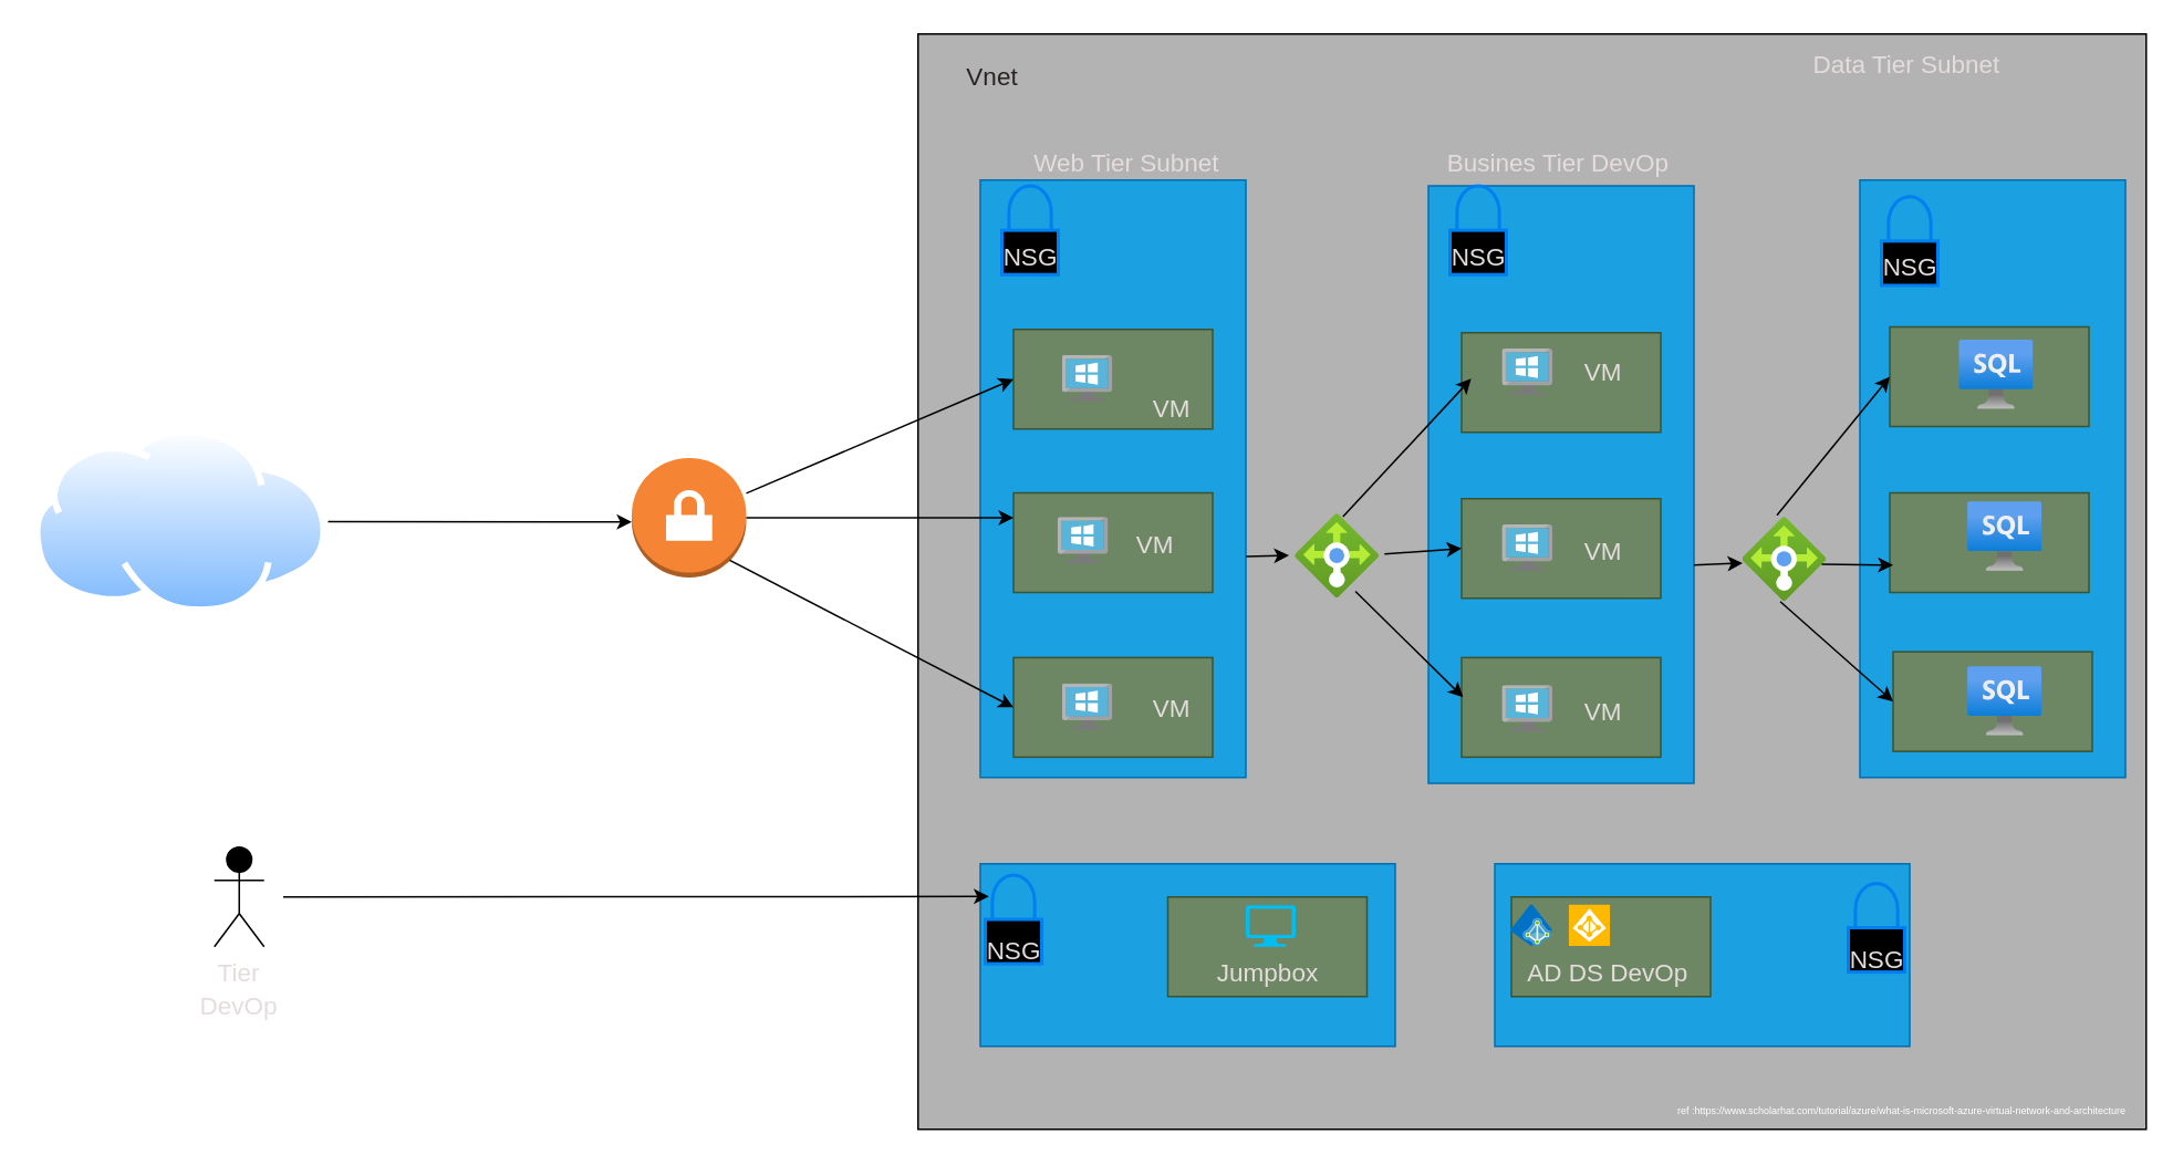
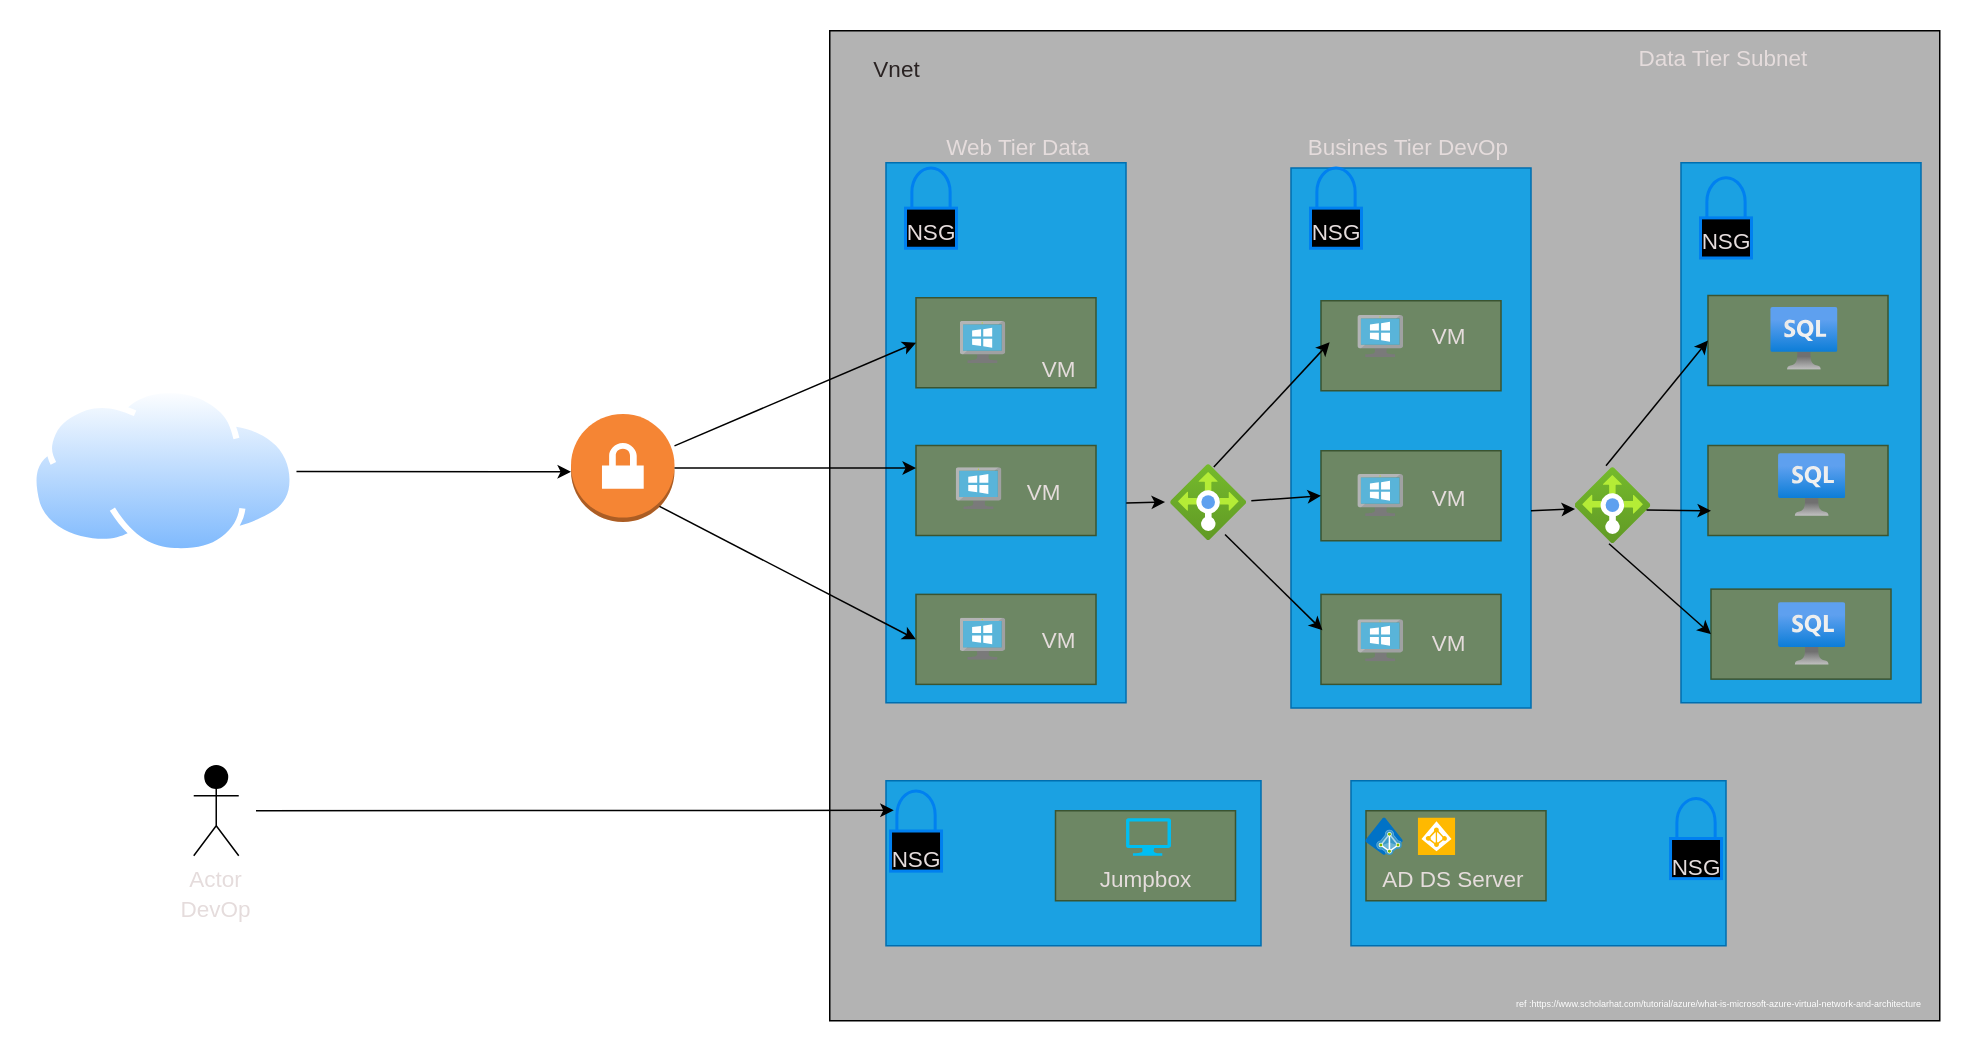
- <mxCell id="48" value="Web Tier Subnet&amp;nbsp;" style="text;html=1;align=center;verticalAlign=middle;resizable=0;points=[];autosize=1;strokeColor=none;fillColor=none;fontSize=15;fontColor=#e5dcdc;" vertex="1" parent="1"><mxGeometry x="610" y="81.5" width="140" height="30" as="geometry" /></mxCell>
+ <mxCell id="48" value="Web Tier Data&amp;nbsp;" style="text;html=1;align=center;verticalAlign=middle;resizable=0;points=[];autosize=1;strokeColor=none;fillColor=none;fontSize=15;fontColor=#e5dcdc;" vertex="1" parent="1"><mxGeometry x="610" y="81.5" width="140" height="30" as="geometry" /></mxCell>
- <mxCell id="32" value="AD DS DevOp&amp;nbsp;" style="text;html=1;align=center;verticalAlign=middle;resizable=0;points=[];autosize=1;strokeColor=none;fillColor=none;fontSize=15;fontColor=#e5dcdc;" vertex="1" parent="1"><mxGeometry x="910" y="570" width="120" height="30" as="geometry" /></mxCell>
+ <mxCell id="32" value="AD DS Server&amp;nbsp;" style="text;html=1;align=center;verticalAlign=middle;resizable=0;points=[];autosize=1;strokeColor=none;fillColor=none;fontSize=15;fontColor=#e5dcdc;" vertex="1" parent="1"><mxGeometry x="910" y="570" width="120" height="30" as="geometry" /></mxCell>
- <mxCell id="55" value="Tier" style="shape=umlActor;verticalLabelPosition=bottom;verticalAlign=top;html=1;outlineConnect=0;fontSize=15;fontColor=#e5dcdc;fillColor=#000000;" vertex="1" parent="1"><mxGeometry x="128.49" y="510" width="30" height="60" as="geometry" /></mxCell>
+ <mxCell id="55" value="Actor" style="shape=umlActor;verticalLabelPosition=bottom;verticalAlign=top;html=1;outlineConnect=0;fontSize=15;fontColor=#e5dcdc;fillColor=#000000;" vertex="1" parent="1"><mxGeometry x="128.49" y="510" width="30" height="60" as="geometry" /></mxCell>
